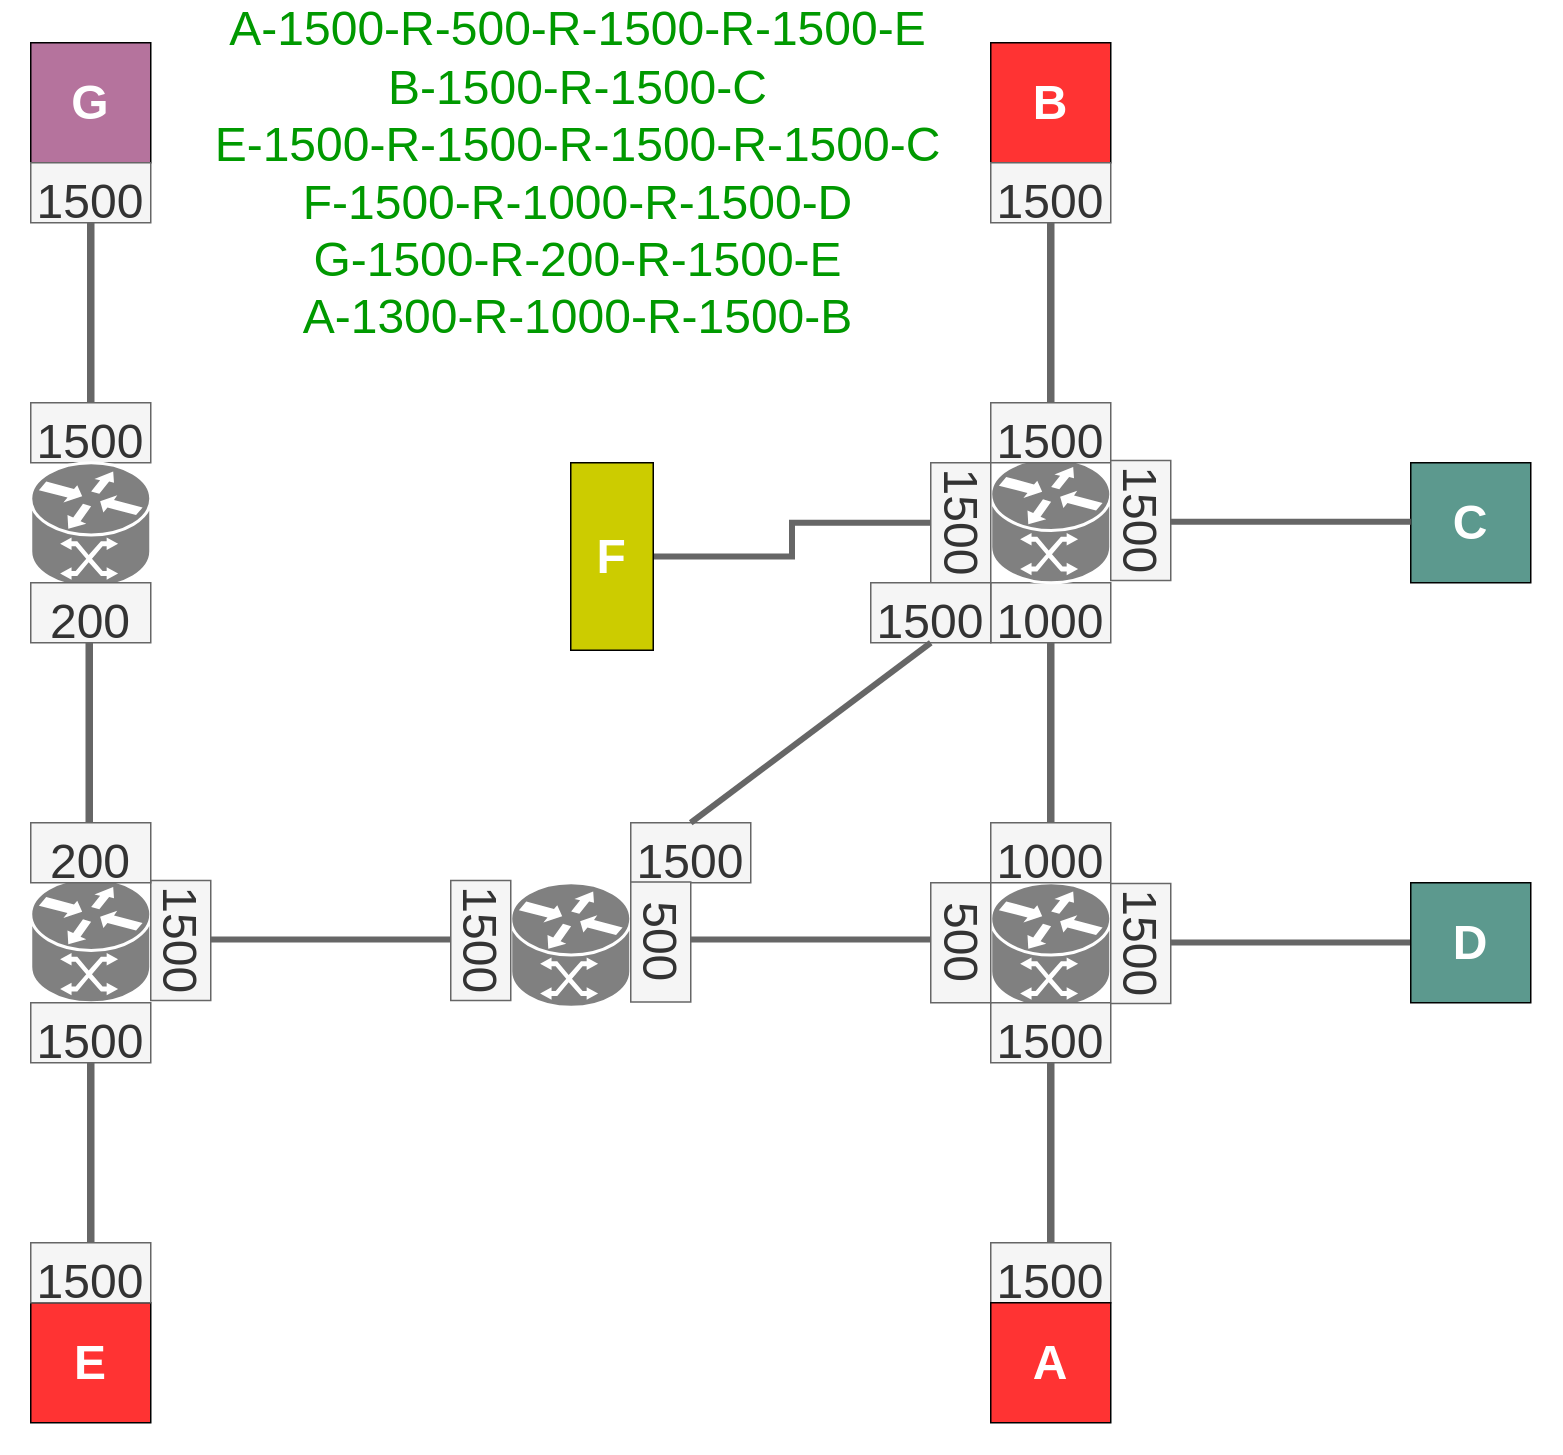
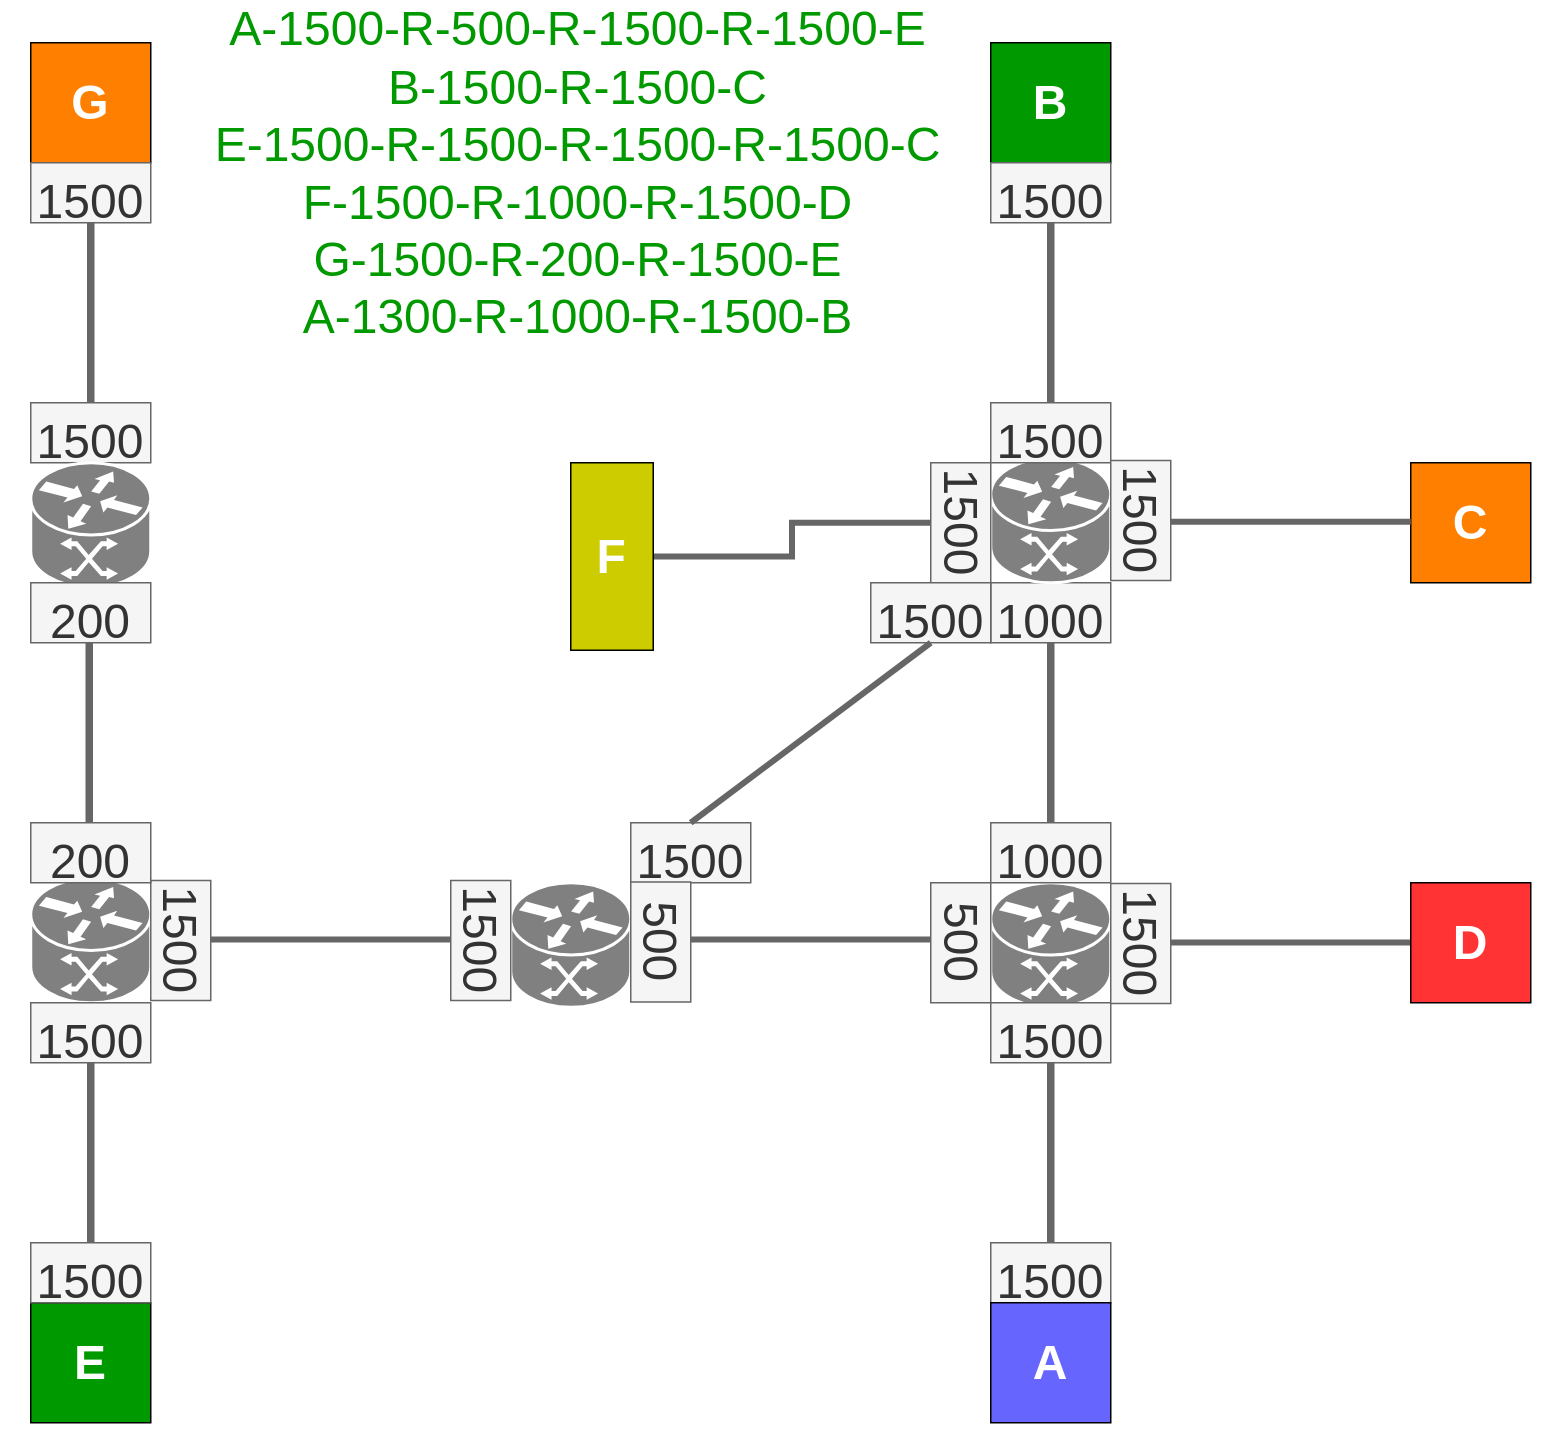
- <mxCell id="40" value="&lt;font color=&quot;#ffffff&quot; style=&quot;font-size: 32px;&quot;&gt;&lt;b&gt;G&lt;/b&gt;&lt;/font&gt;" style="rounded=0;whiteSpace=wrap;html=1;strokeColor=#000000;fillColor=#B5739D;" vertex="1" parent="1"><mxGeometry x="20" y="20" width="80" height="80" as="geometry" /></mxCell>
+ <mxCell id="40" value="&lt;font color=&quot;#ffffff&quot; style=&quot;font-size: 32px;&quot;&gt;&lt;b&gt;G&lt;/b&gt;&lt;/font&gt;" style="rounded=0;whiteSpace=wrap;html=1;strokeColor=#000000;fillColor=#ff8000;" vertex="1" parent="1"><mxGeometry x="20" y="20" width="80" height="80" as="geometry" /></mxCell>
- <mxCell id="11" value="&lt;font color=&quot;#ffffff&quot; style=&quot;font-size: 32px;&quot;&gt;&lt;b&gt;B&lt;/b&gt;&lt;/font&gt;" style="rounded=0;whiteSpace=wrap;html=1;strokeColor=#000000;fillColor=#ff3333;" vertex="1" parent="1"><mxGeometry x="660" y="20" width="80" height="80" as="geometry" /></mxCell>
+ <mxCell id="11" value="&lt;font color=&quot;#ffffff&quot; style=&quot;font-size: 32px;&quot;&gt;&lt;b&gt;B&lt;/b&gt;&lt;/font&gt;" style="rounded=0;whiteSpace=wrap;html=1;strokeColor=#000000;fillColor=#009900;" vertex="1" parent="1"><mxGeometry x="660" y="20" width="80" height="80" as="geometry" /></mxCell>
- <mxCell id="23" value="&lt;font color=&quot;#ffffff&quot;&gt;&lt;span style=&quot;font-size: 32px;&quot;&gt;&lt;b&gt;C&lt;/b&gt;&lt;/span&gt;&lt;/font&gt;" style="rounded=0;whiteSpace=wrap;html=1;strokeColor=#000000;fillColor=#5c998e;" vertex="1" parent="1"><mxGeometry x="940" y="300" width="80" height="80" as="geometry" /></mxCell>
+ <mxCell id="23" value="&lt;font color=&quot;#ffffff&quot;&gt;&lt;span style=&quot;font-size: 32px;&quot;&gt;&lt;b&gt;C&lt;/b&gt;&lt;/span&gt;&lt;/font&gt;" style="rounded=0;whiteSpace=wrap;html=1;strokeColor=#000000;fillColor=#FF8000;" vertex="1" parent="1"><mxGeometry x="940" y="300" width="80" height="80" as="geometry" /></mxCell>
- <mxCell id="21" value="&lt;font color=&quot;#ffffff&quot;&gt;&lt;span style=&quot;font-size: 32px;&quot;&gt;&lt;b&gt;D&lt;/b&gt;&lt;/span&gt;&lt;/font&gt;" style="rounded=0;whiteSpace=wrap;html=1;strokeColor=#000000;fillColor=#5C998E;" vertex="1" parent="1"><mxGeometry x="940" y="580" width="80" height="80" as="geometry" /></mxCell>
+ <mxCell id="21" value="&lt;font color=&quot;#ffffff&quot;&gt;&lt;span style=&quot;font-size: 32px;&quot;&gt;&lt;b&gt;D&lt;/b&gt;&lt;/span&gt;&lt;/font&gt;" style="rounded=0;whiteSpace=wrap;html=1;strokeColor=#000000;fillColor=#ff3333;" vertex="1" parent="1"><mxGeometry x="940" y="580" width="80" height="80" as="geometry" /></mxCell>
- <mxCell id="31" value="&lt;font color=&quot;#ffffff&quot; style=&quot;font-size: 32px;&quot;&gt;&lt;b&gt;E&lt;/b&gt;&lt;/font&gt;" style="rounded=0;whiteSpace=wrap;html=1;strokeColor=#000000;fillColor=#FF3333;" vertex="1" parent="1"><mxGeometry x="20" y="860" width="80" height="80" as="geometry" /></mxCell>
+ <mxCell id="31" value="&lt;font color=&quot;#ffffff&quot; style=&quot;font-size: 32px;&quot;&gt;&lt;b&gt;E&lt;/b&gt;&lt;/font&gt;" style="rounded=0;whiteSpace=wrap;html=1;strokeColor=#000000;fillColor=#009900;" vertex="1" parent="1"><mxGeometry x="20" y="860" width="80" height="80" as="geometry" /></mxCell>
- <mxCell id="10" value="&lt;font color=&quot;#ffffff&quot; style=&quot;font-size: 32px;&quot;&gt;&lt;b&gt;A&lt;/b&gt;&lt;/font&gt;" style="rounded=0;whiteSpace=wrap;html=1;strokeColor=#000000;fillColor=#ff3333;" vertex="1" parent="1"><mxGeometry x="660" y="860" width="80" height="80" as="geometry" /></mxCell>
+ <mxCell id="10" value="&lt;font color=&quot;#ffffff&quot; style=&quot;font-size: 32px;&quot;&gt;&lt;b&gt;A&lt;/b&gt;&lt;/font&gt;" style="rounded=0;whiteSpace=wrap;html=1;strokeColor=#000000;fillColor=#6666FF;" vertex="1" parent="1"><mxGeometry x="660" y="860" width="80" height="80" as="geometry" /></mxCell>
